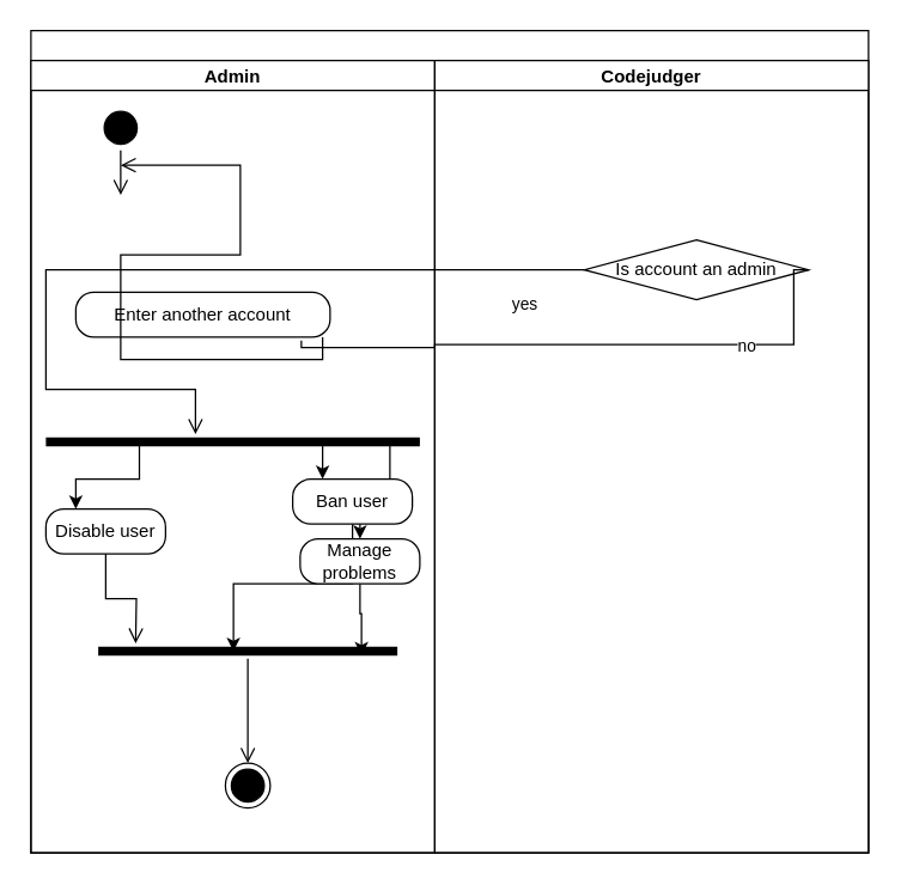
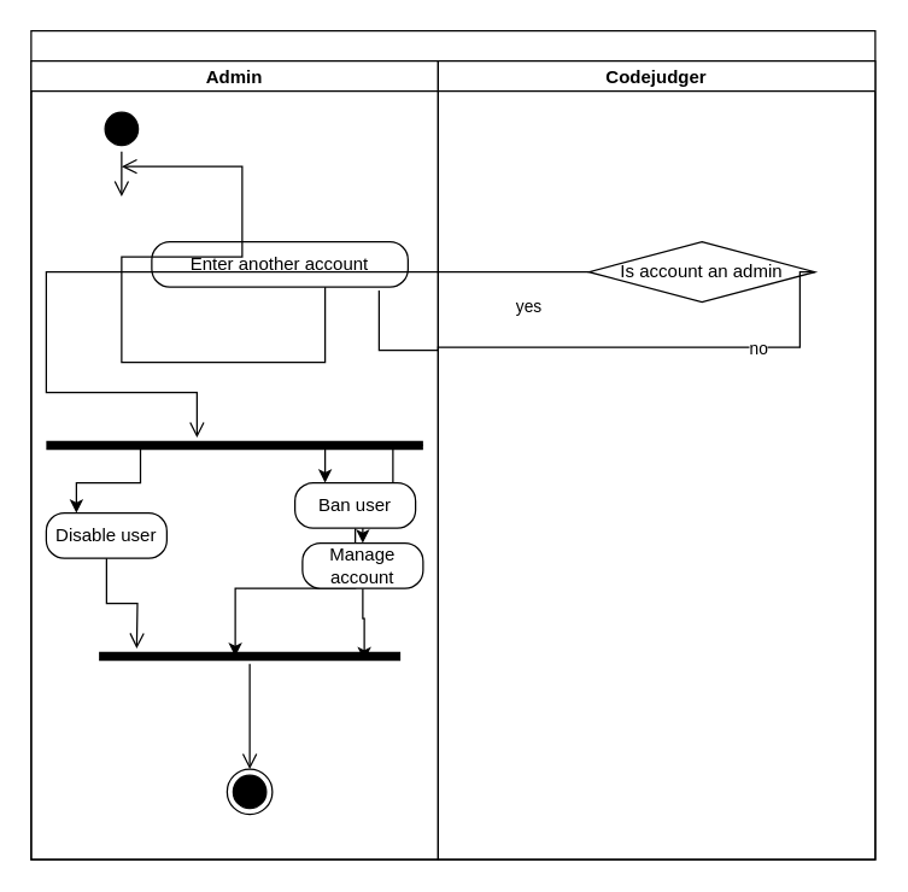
- <mxCell id="6" value="Enter another account" style="rounded=1;whiteSpace=wrap;html=1;arcSize=40;fontColor=#000000;fillColor=#FFFFFF;strokeColor=#000000;" parent="3" vertex="1"><mxGeometry x="30" y="155" width="170" height="30" as="geometry" /></mxCell>
+ <mxCell id="6" value="Enter another account" style="rounded=1;whiteSpace=wrap;html=1;arcSize=40;fontColor=#000000;fillColor=#FFFFFF;strokeColor=#000000;" parent="3" vertex="1"><mxGeometry x="80" y="120" width="170" height="30" as="geometry" /></mxCell>
- <mxCell id="18" value="Manage problems" style="rounded=1;whiteSpace=wrap;html=1;arcSize=40;fontColor=#000000;fillColor=#FFFFFF;strokeColor=#000000;" parent="3" vertex="1"><mxGeometry x="180" y="320" width="80" height="30" as="geometry" /></mxCell>
+ <mxCell id="18" value="Manage account" style="rounded=1;whiteSpace=wrap;html=1;arcSize=40;fontColor=#000000;fillColor=#FFFFFF;strokeColor=#000000;" parent="3" vertex="1"><mxGeometry x="180" y="320" width="80" height="30" as="geometry" /></mxCell>
